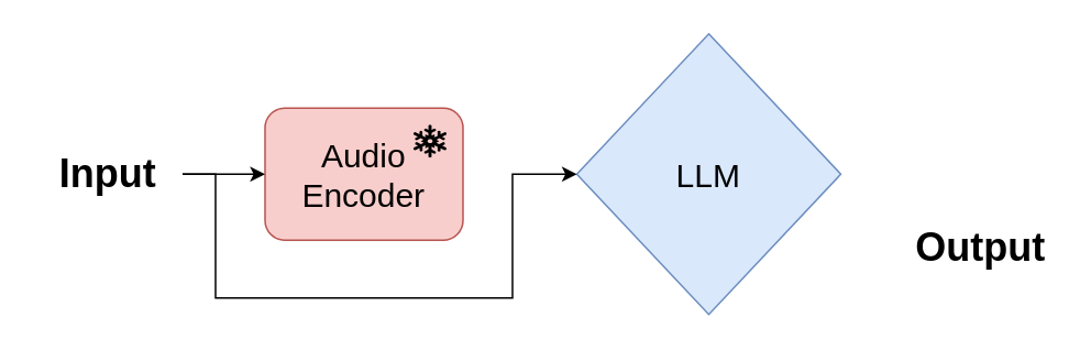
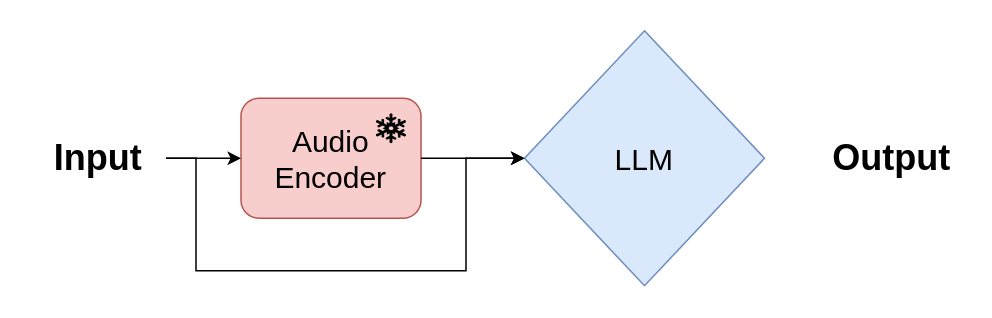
+ <mxCell id="10" style="edgeStyle=orthogonalEdgeStyle;rounded=0;orthogonalLoop=1;jettySize=auto;html=1;entryX=0;entryY=0.5;entryDx=0;entryDy=0;" edge="1" parent="1" source="5" target="2"><mxGeometry relative="1" as="geometry" /></mxCell>
- <mxCell id="3" value="&lt;b&gt;&lt;font style=&quot;font-size: 24px;&quot;&gt;Output&lt;/font&gt;&lt;/b&gt;" style="text;html=1;align=center;verticalAlign=middle;whiteSpace=wrap;rounded=0;" parent="1" vertex="1"><mxGeometry x="549" y="130" width="90" height="40" as="geometry" /></mxCell>
+ <mxCell id="3" value="&lt;b&gt;&lt;font style=&quot;font-size: 24px;&quot;&gt;Output&lt;/font&gt;&lt;/b&gt;" style="text;html=1;align=center;verticalAlign=middle;whiteSpace=wrap;rounded=0;" parent="1" vertex="1"><mxGeometry x="549" y="85" width="90" height="40" as="geometry" /></mxCell>
